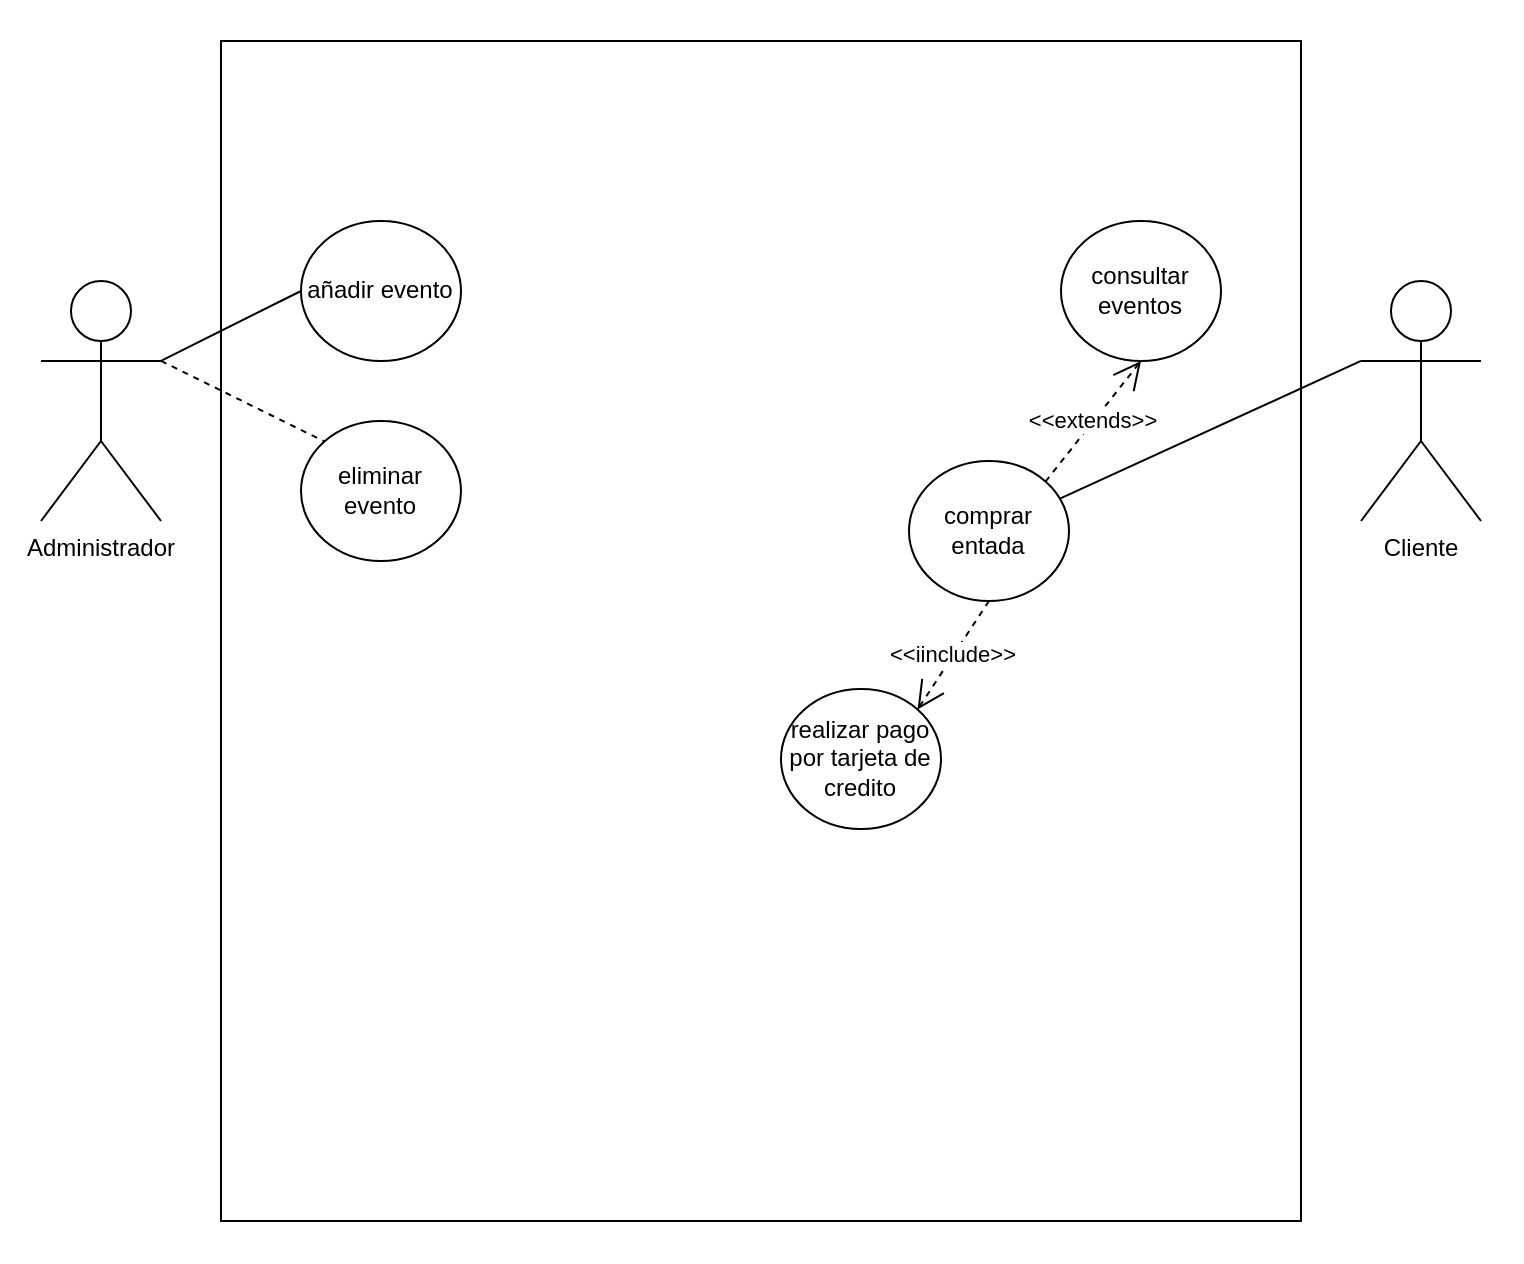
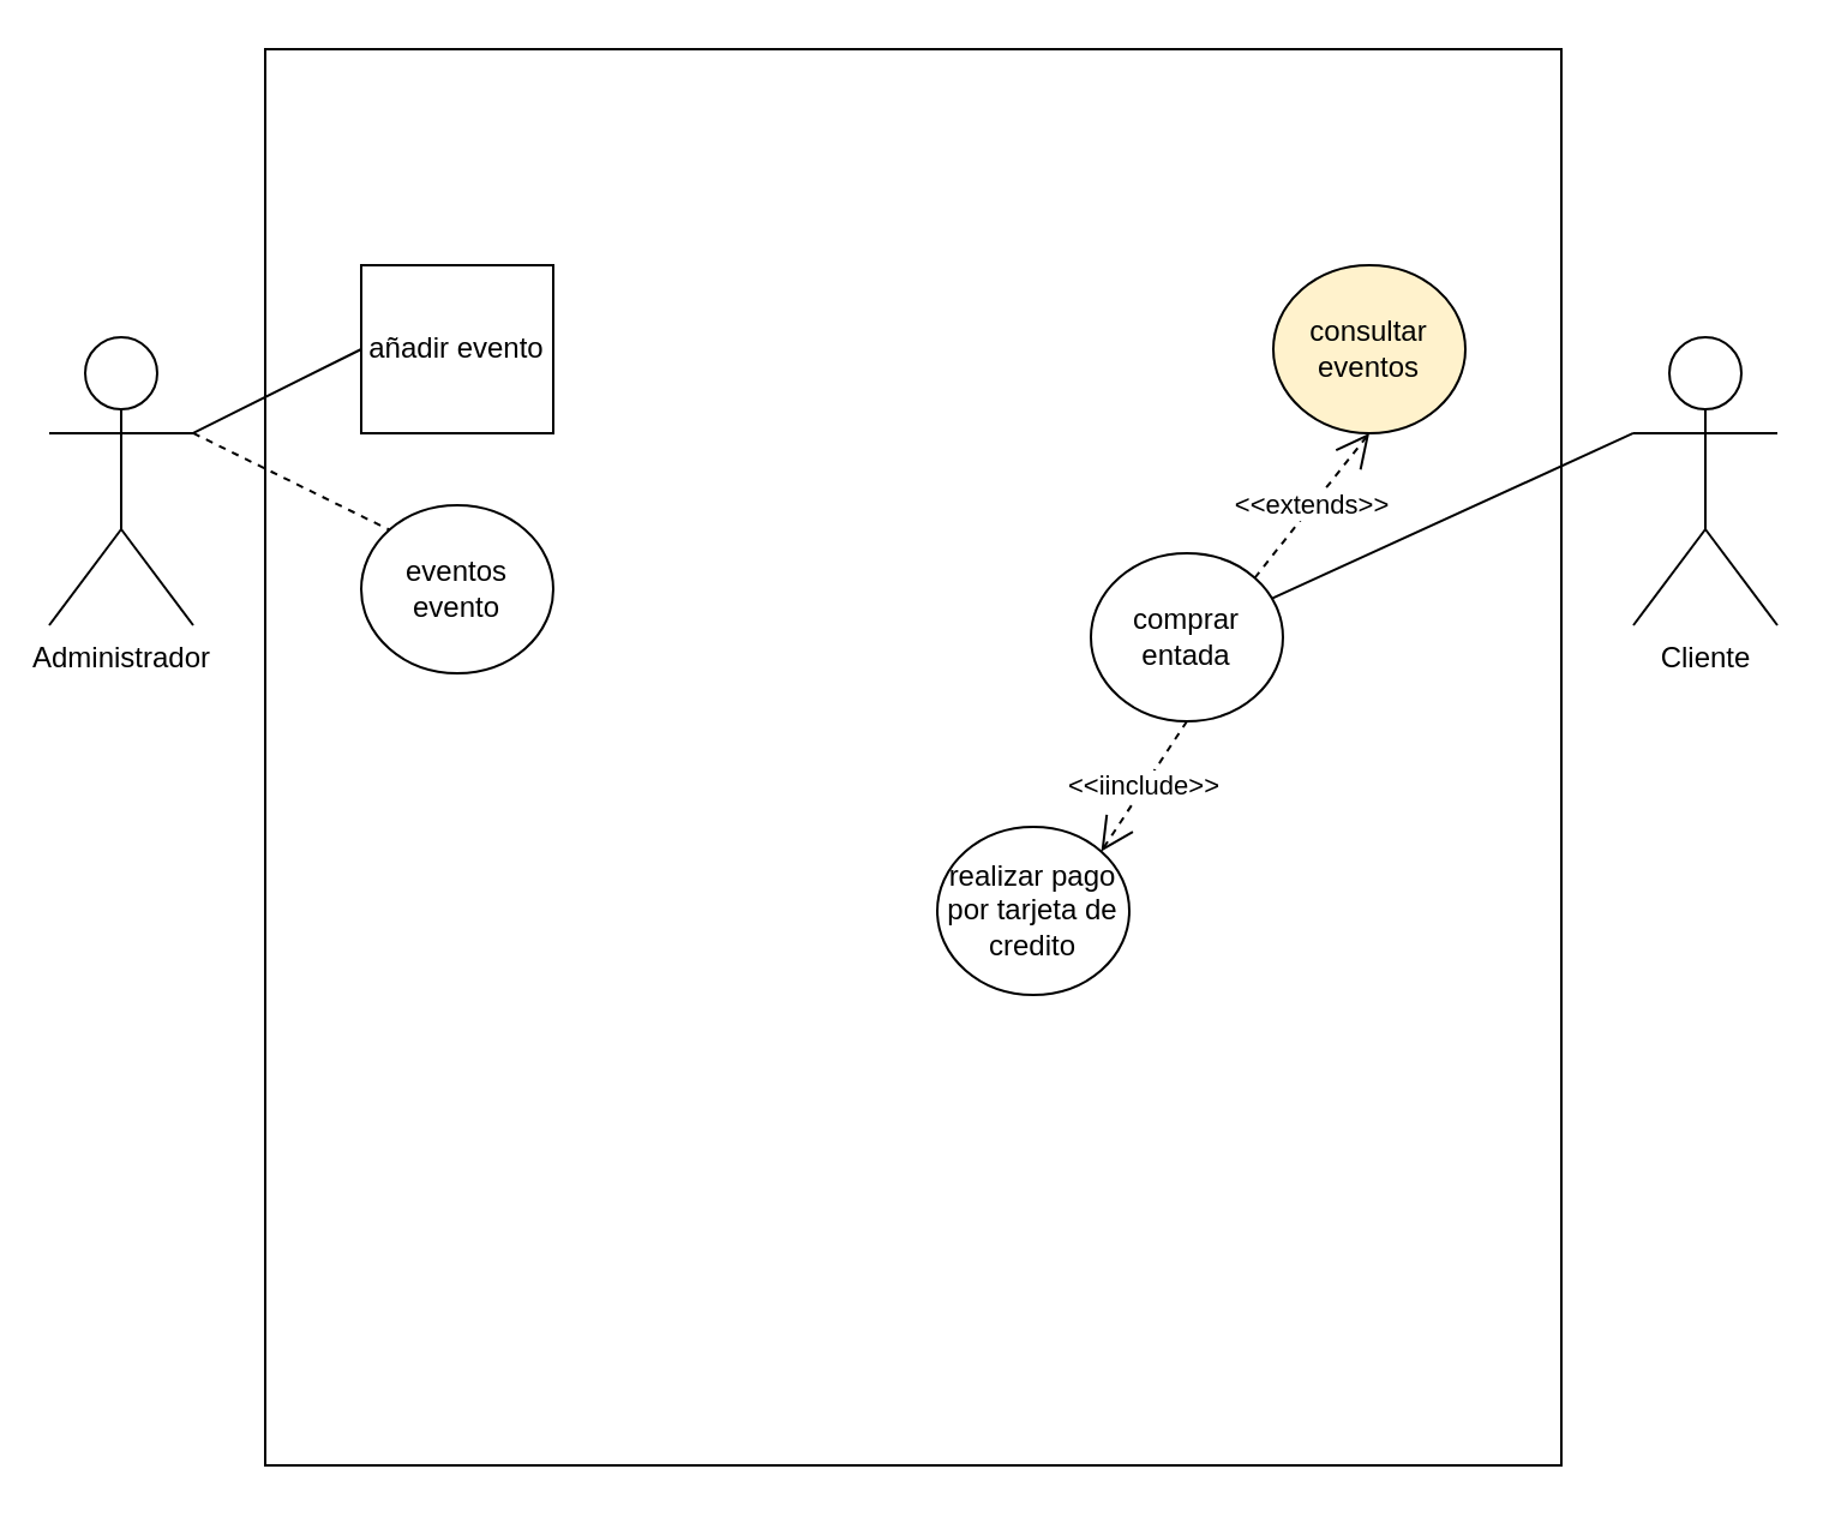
- <mxCell id="4" value="añadir evento" style="ellipse;whiteSpace=wrap;html=1;" vertex="1" parent="1"><mxGeometry x="150" y="110" width="80" height="70" as="geometry" /></mxCell>
+ <mxCell id="4" value="añadir evento" style="whiteSpace=wrap;html=1;rounded=0;" vertex="1" parent="1"><mxGeometry x="150" y="110" width="80" height="70" as="geometry" /></mxCell>
- <mxCell id="7" value="consultar eventos" style="ellipse;whiteSpace=wrap;html=1;" vertex="1" parent="1"><mxGeometry x="530" y="110" width="80" height="70" as="geometry" /></mxCell>
+ <mxCell id="7" value="consultar eventos" style="ellipse;whiteSpace=wrap;html=1;fillColor=#fff2cc;" vertex="1" parent="1"><mxGeometry x="530" y="110" width="80" height="70" as="geometry" /></mxCell>
- <mxCell id="5" value="eliminar evento" style="ellipse;whiteSpace=wrap;html=1;" vertex="1" parent="1"><mxGeometry x="150" y="210" width="80" height="70" as="geometry" /></mxCell>
+ <mxCell id="5" value="eventos evento" style="ellipse;whiteSpace=wrap;html=1;" vertex="1" parent="1"><mxGeometry x="150" y="210" width="80" height="70" as="geometry" /></mxCell>
